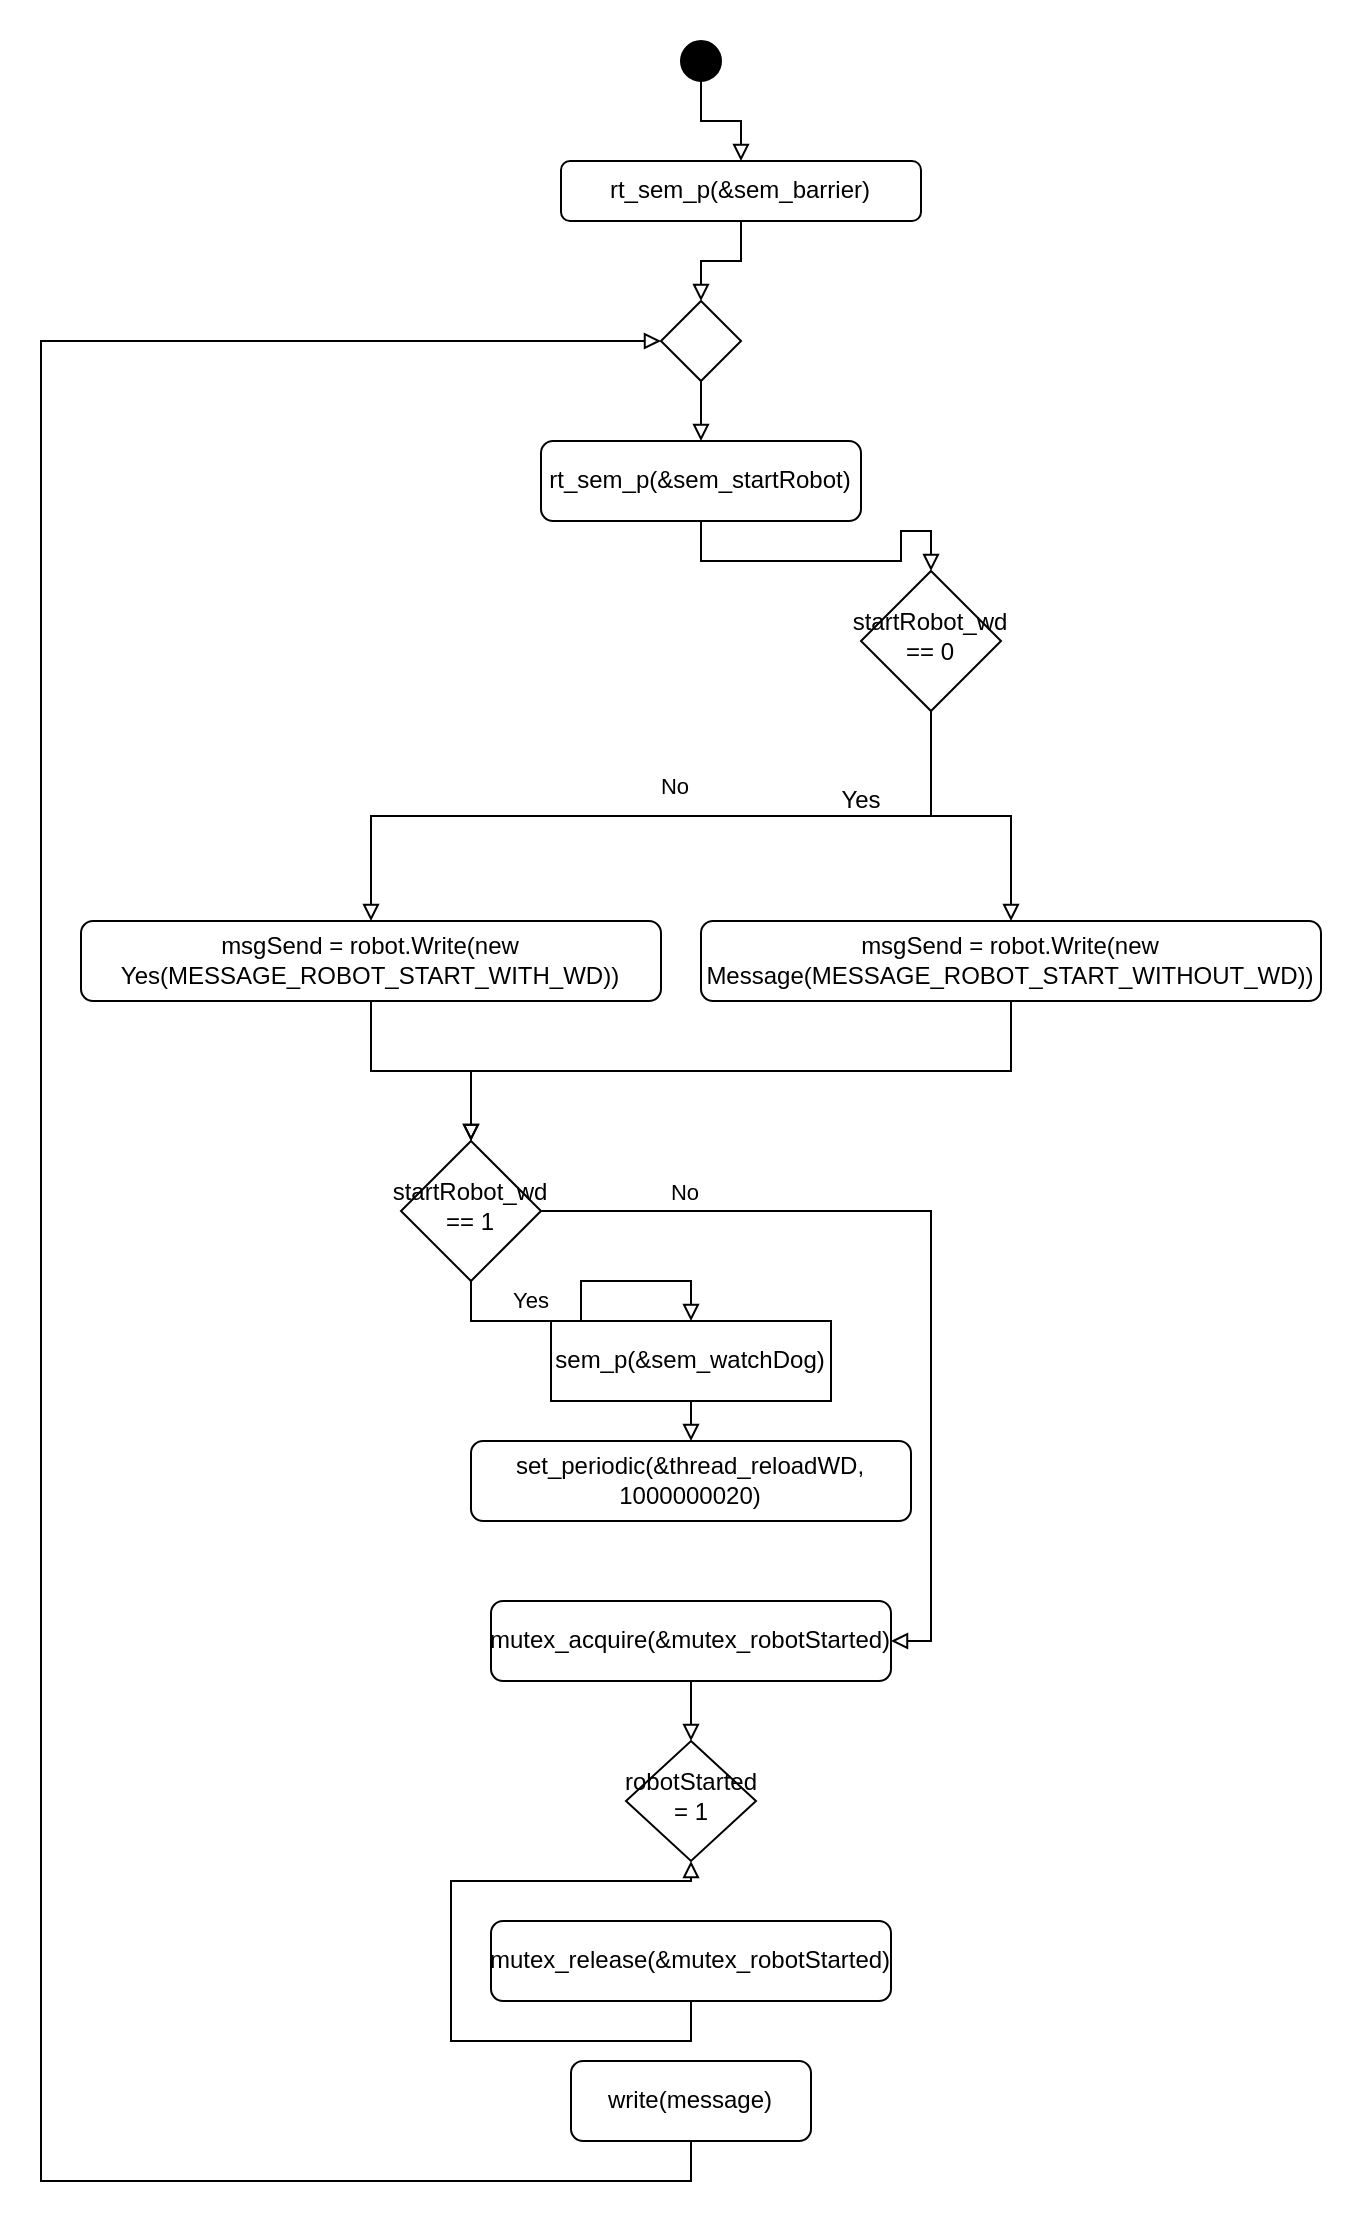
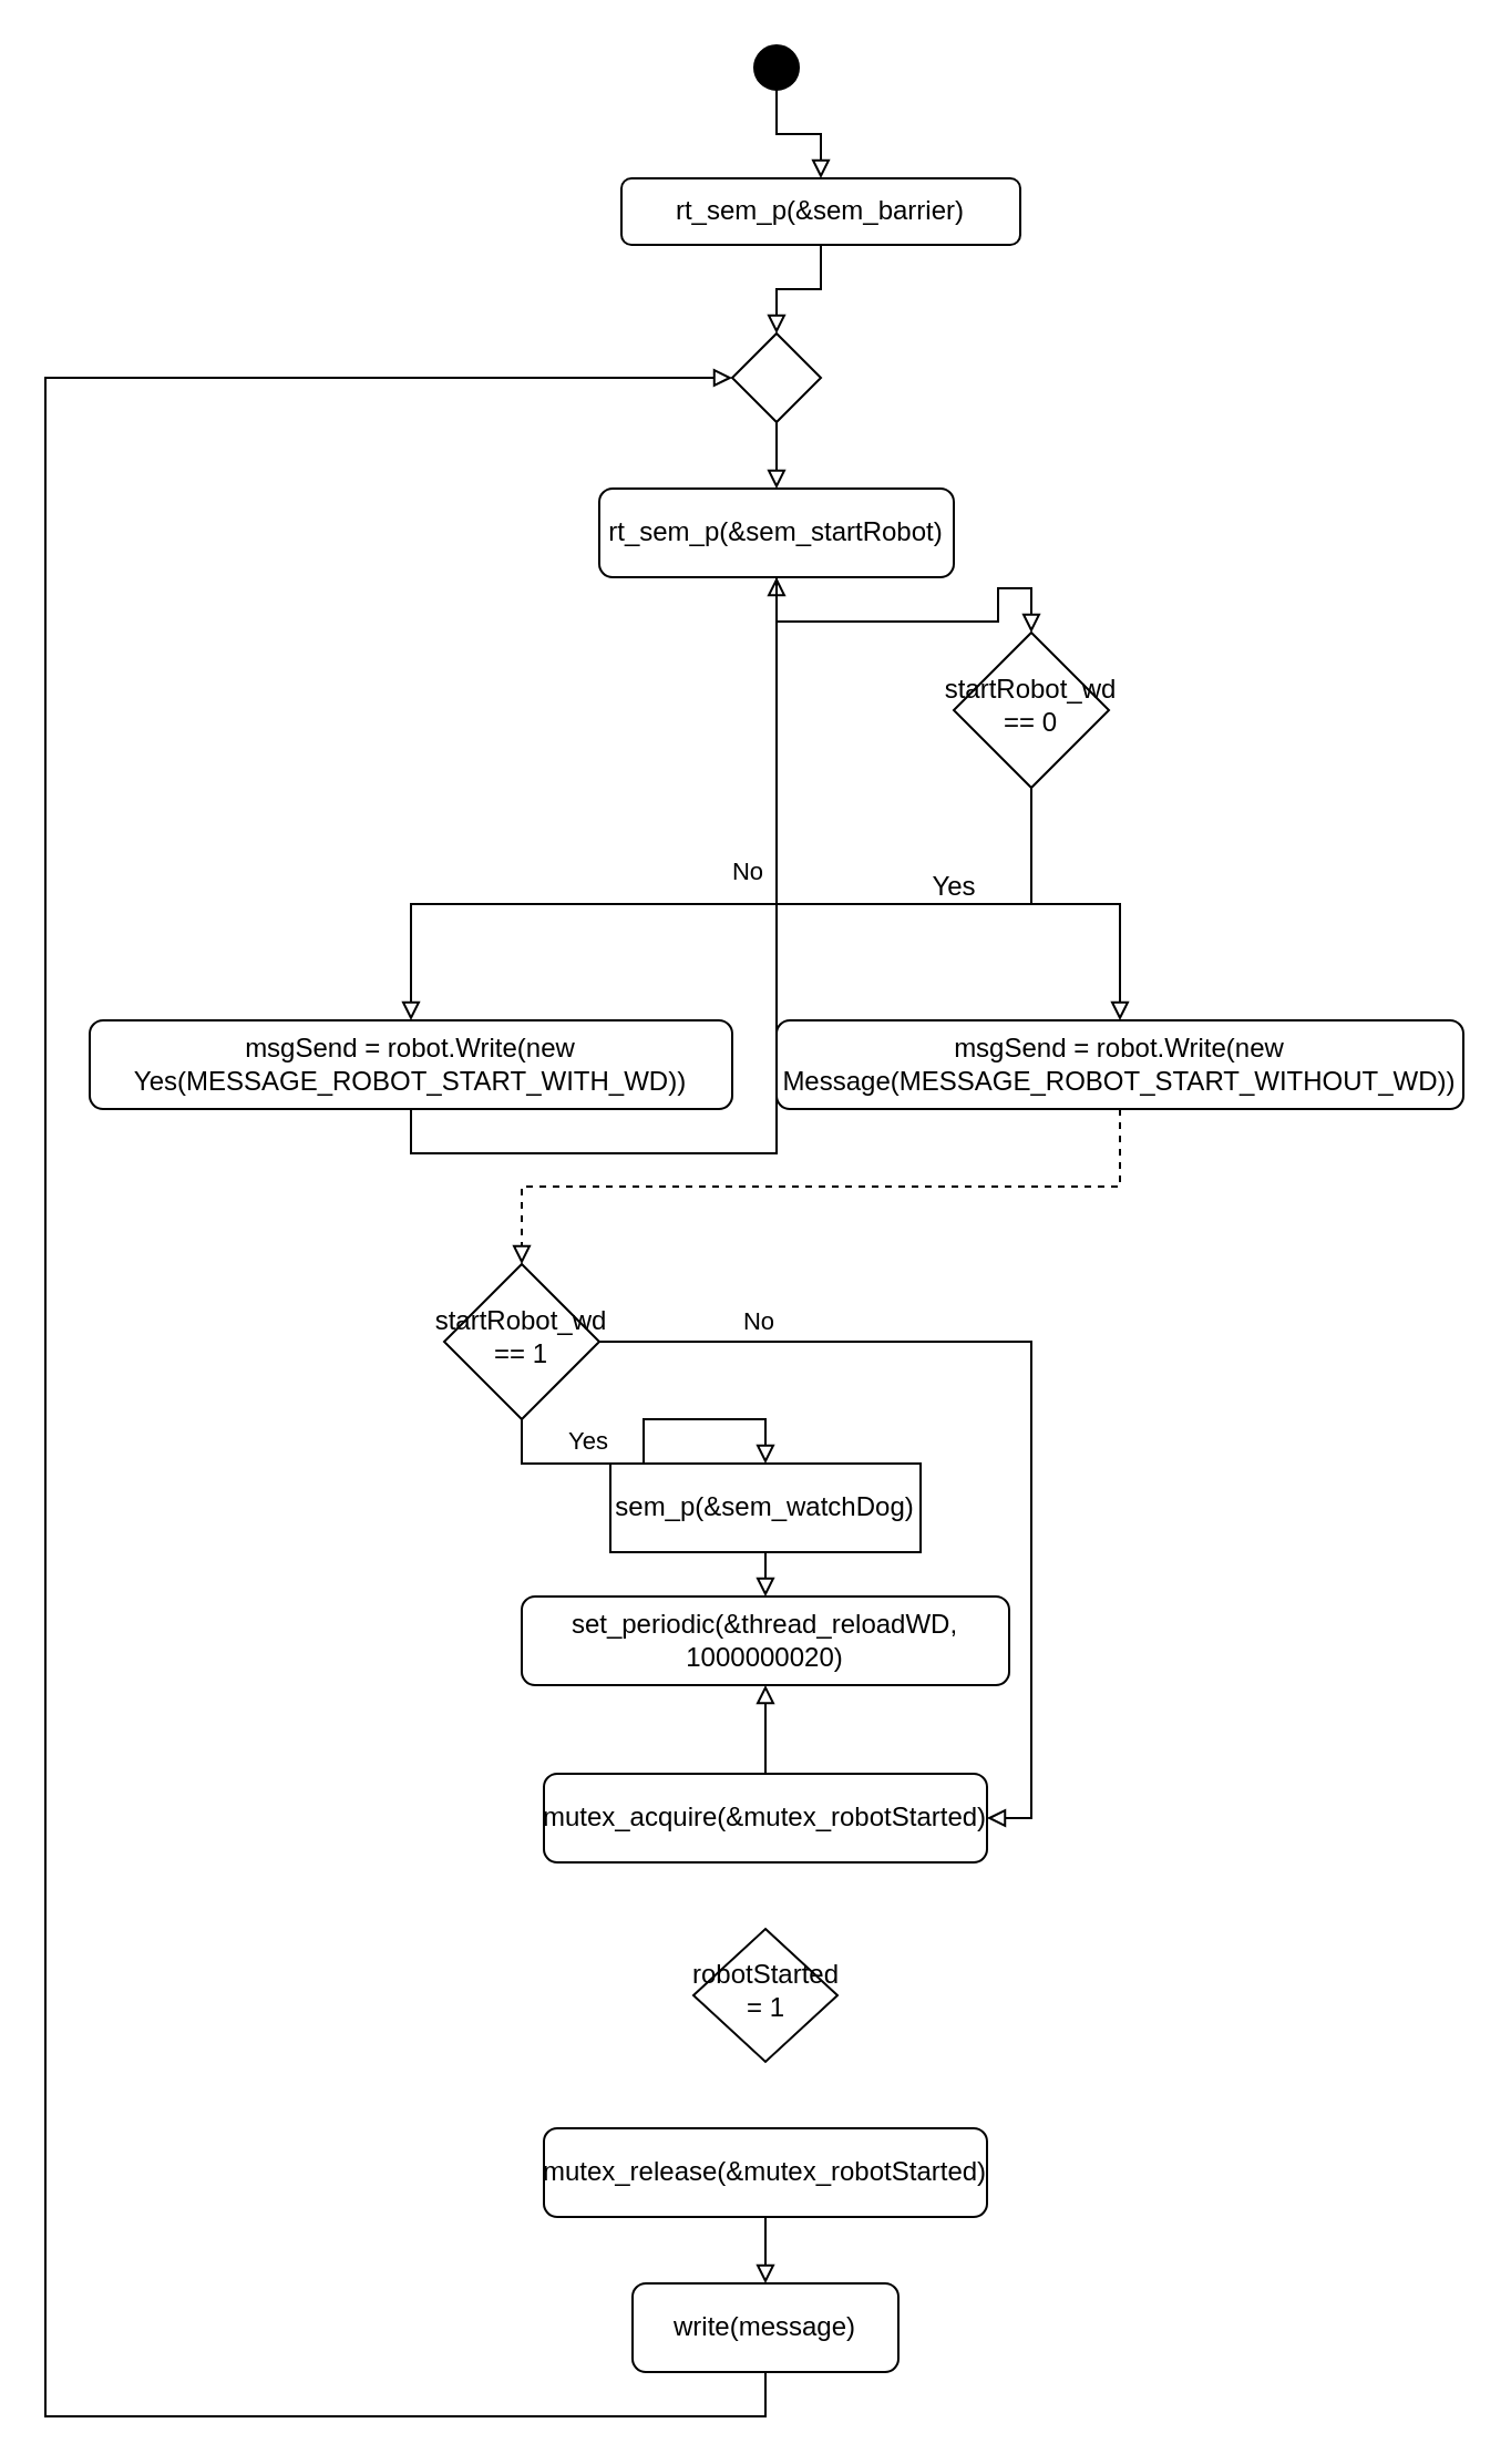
- <mxCell id="2" style="edgeStyle=orthogonalEdgeStyle;rounded=0;orthogonalLoop=1;jettySize=auto;html=1;exitX=0.5;exitY=1;exitDx=0;exitDy=0;endArrow=block;endFill=0;" parent="1" source="3" target="22" edge="1"><mxGeometry relative="1" as="geometry" /></mxCell>
+ <mxCell id="2" style="edgeStyle=orthogonalEdgeStyle;rounded=0;orthogonalLoop=1;jettySize=auto;html=1;exitX=0.5;exitY=1;exitDx=0;exitDy=0;endArrow=block;endFill=0;" parent="1" source="3" target="13" edge="1"><mxGeometry relative="1" as="geometry" /></mxCell>
- <mxCell id="8" style="edgeStyle=orthogonalEdgeStyle;rounded=0;orthogonalLoop=1;jettySize=auto;html=1;exitX=0.5;exitY=1;exitDx=0;exitDy=0;entryX=0.5;entryY=0;entryDx=0;entryDy=0;endArrow=block;endFill=0;" parent="1" source="9" target="22" edge="1"><mxGeometry relative="1" as="geometry" /></mxCell>
+ <mxCell id="8" style="edgeStyle=orthogonalEdgeStyle;rounded=0;orthogonalLoop=1;jettySize=auto;html=1;exitX=0.5;exitY=1;exitDx=0;exitDy=0;entryX=0.5;entryY=0;entryDx=0;entryDy=0;endArrow=block;endFill=0;dashed=1;" parent="1" source="9" target="22" edge="1"><mxGeometry relative="1" as="geometry" /></mxCell>
- <mxCell id="25" style="edgeStyle=orthogonalEdgeStyle;rounded=0;orthogonalLoop=1;jettySize=auto;html=1;endArrow=block;endFill=0;" parent="1" source="26" target="29" edge="1"><mxGeometry relative="1" as="geometry" /></mxCell>
+ <mxCell id="25" style="edgeStyle=orthogonalEdgeStyle;rounded=0;orthogonalLoop=1;jettySize=auto;html=1;endArrow=block;endFill=0;" parent="1" source="26" target="32" edge="1"><mxGeometry relative="1" as="geometry" /></mxCell>
- <mxCell id="27" style="edgeStyle=orthogonalEdgeStyle;rounded=0;orthogonalLoop=1;jettySize=auto;html=1;exitX=0.5;exitY=1;exitDx=0;exitDy=0;endArrow=block;endFill=0;" parent="1" source="28" target="29" edge="1"><mxGeometry relative="1" as="geometry" /></mxCell>
+ <mxCell id="27" style="edgeStyle=orthogonalEdgeStyle;rounded=0;orthogonalLoop=1;jettySize=auto;html=1;exitX=0.5;exitY=1;exitDx=0;exitDy=0;endArrow=block;endFill=0;" parent="1" source="28" target="24" edge="1"><mxGeometry relative="1" as="geometry" /></mxCell>
